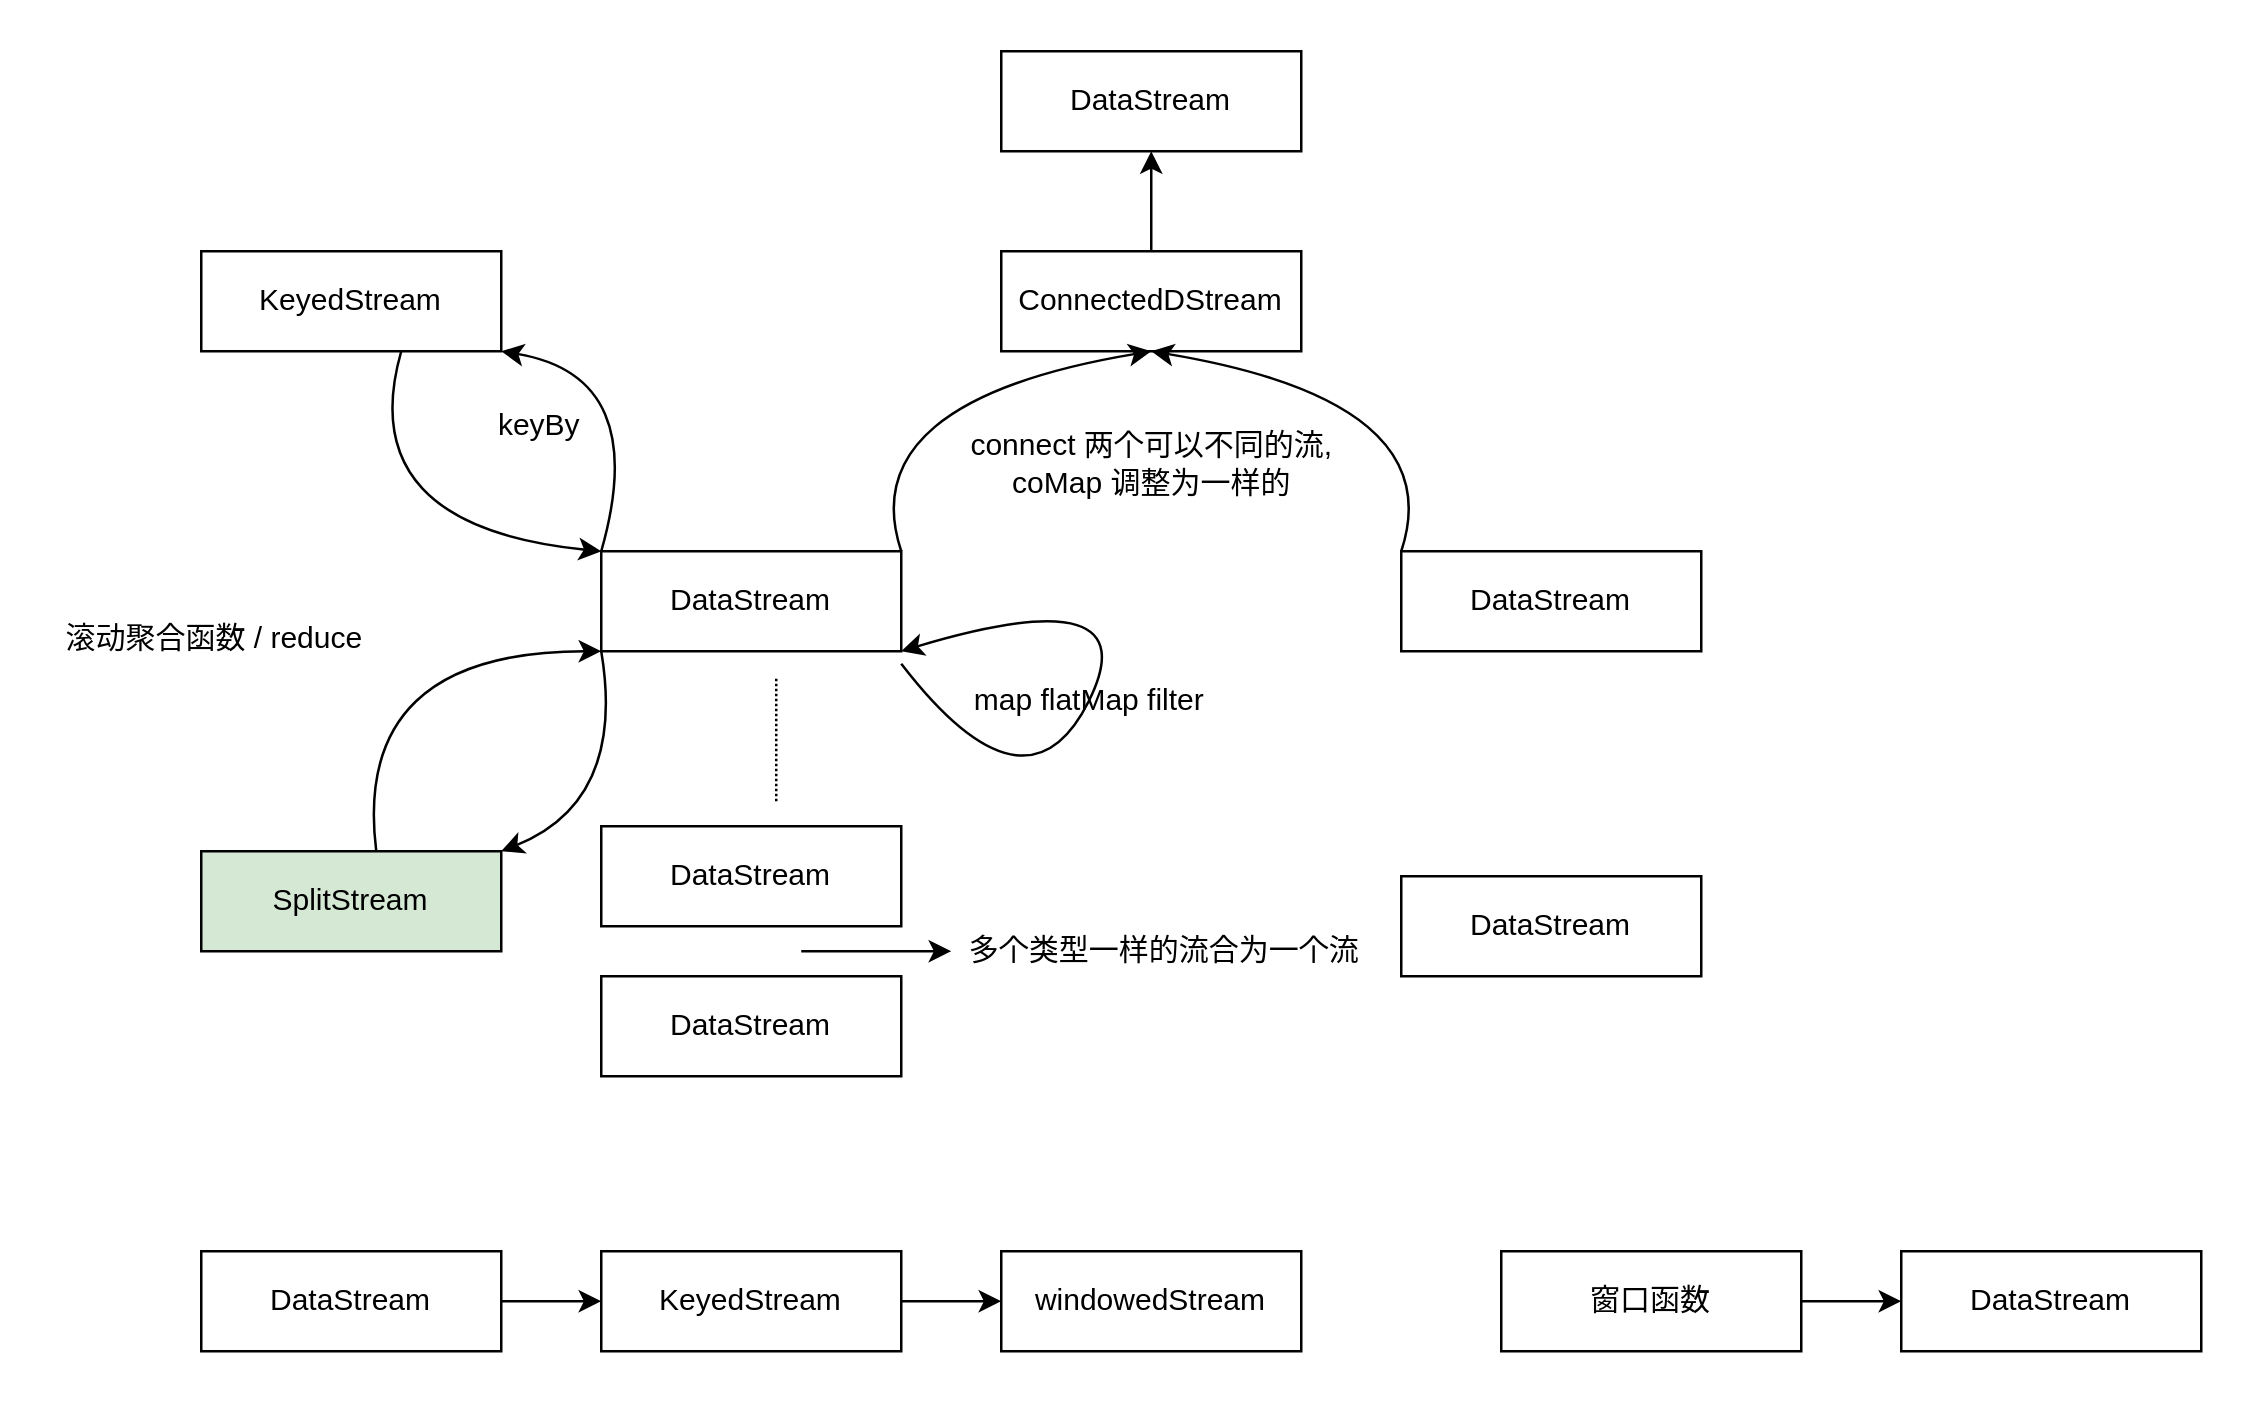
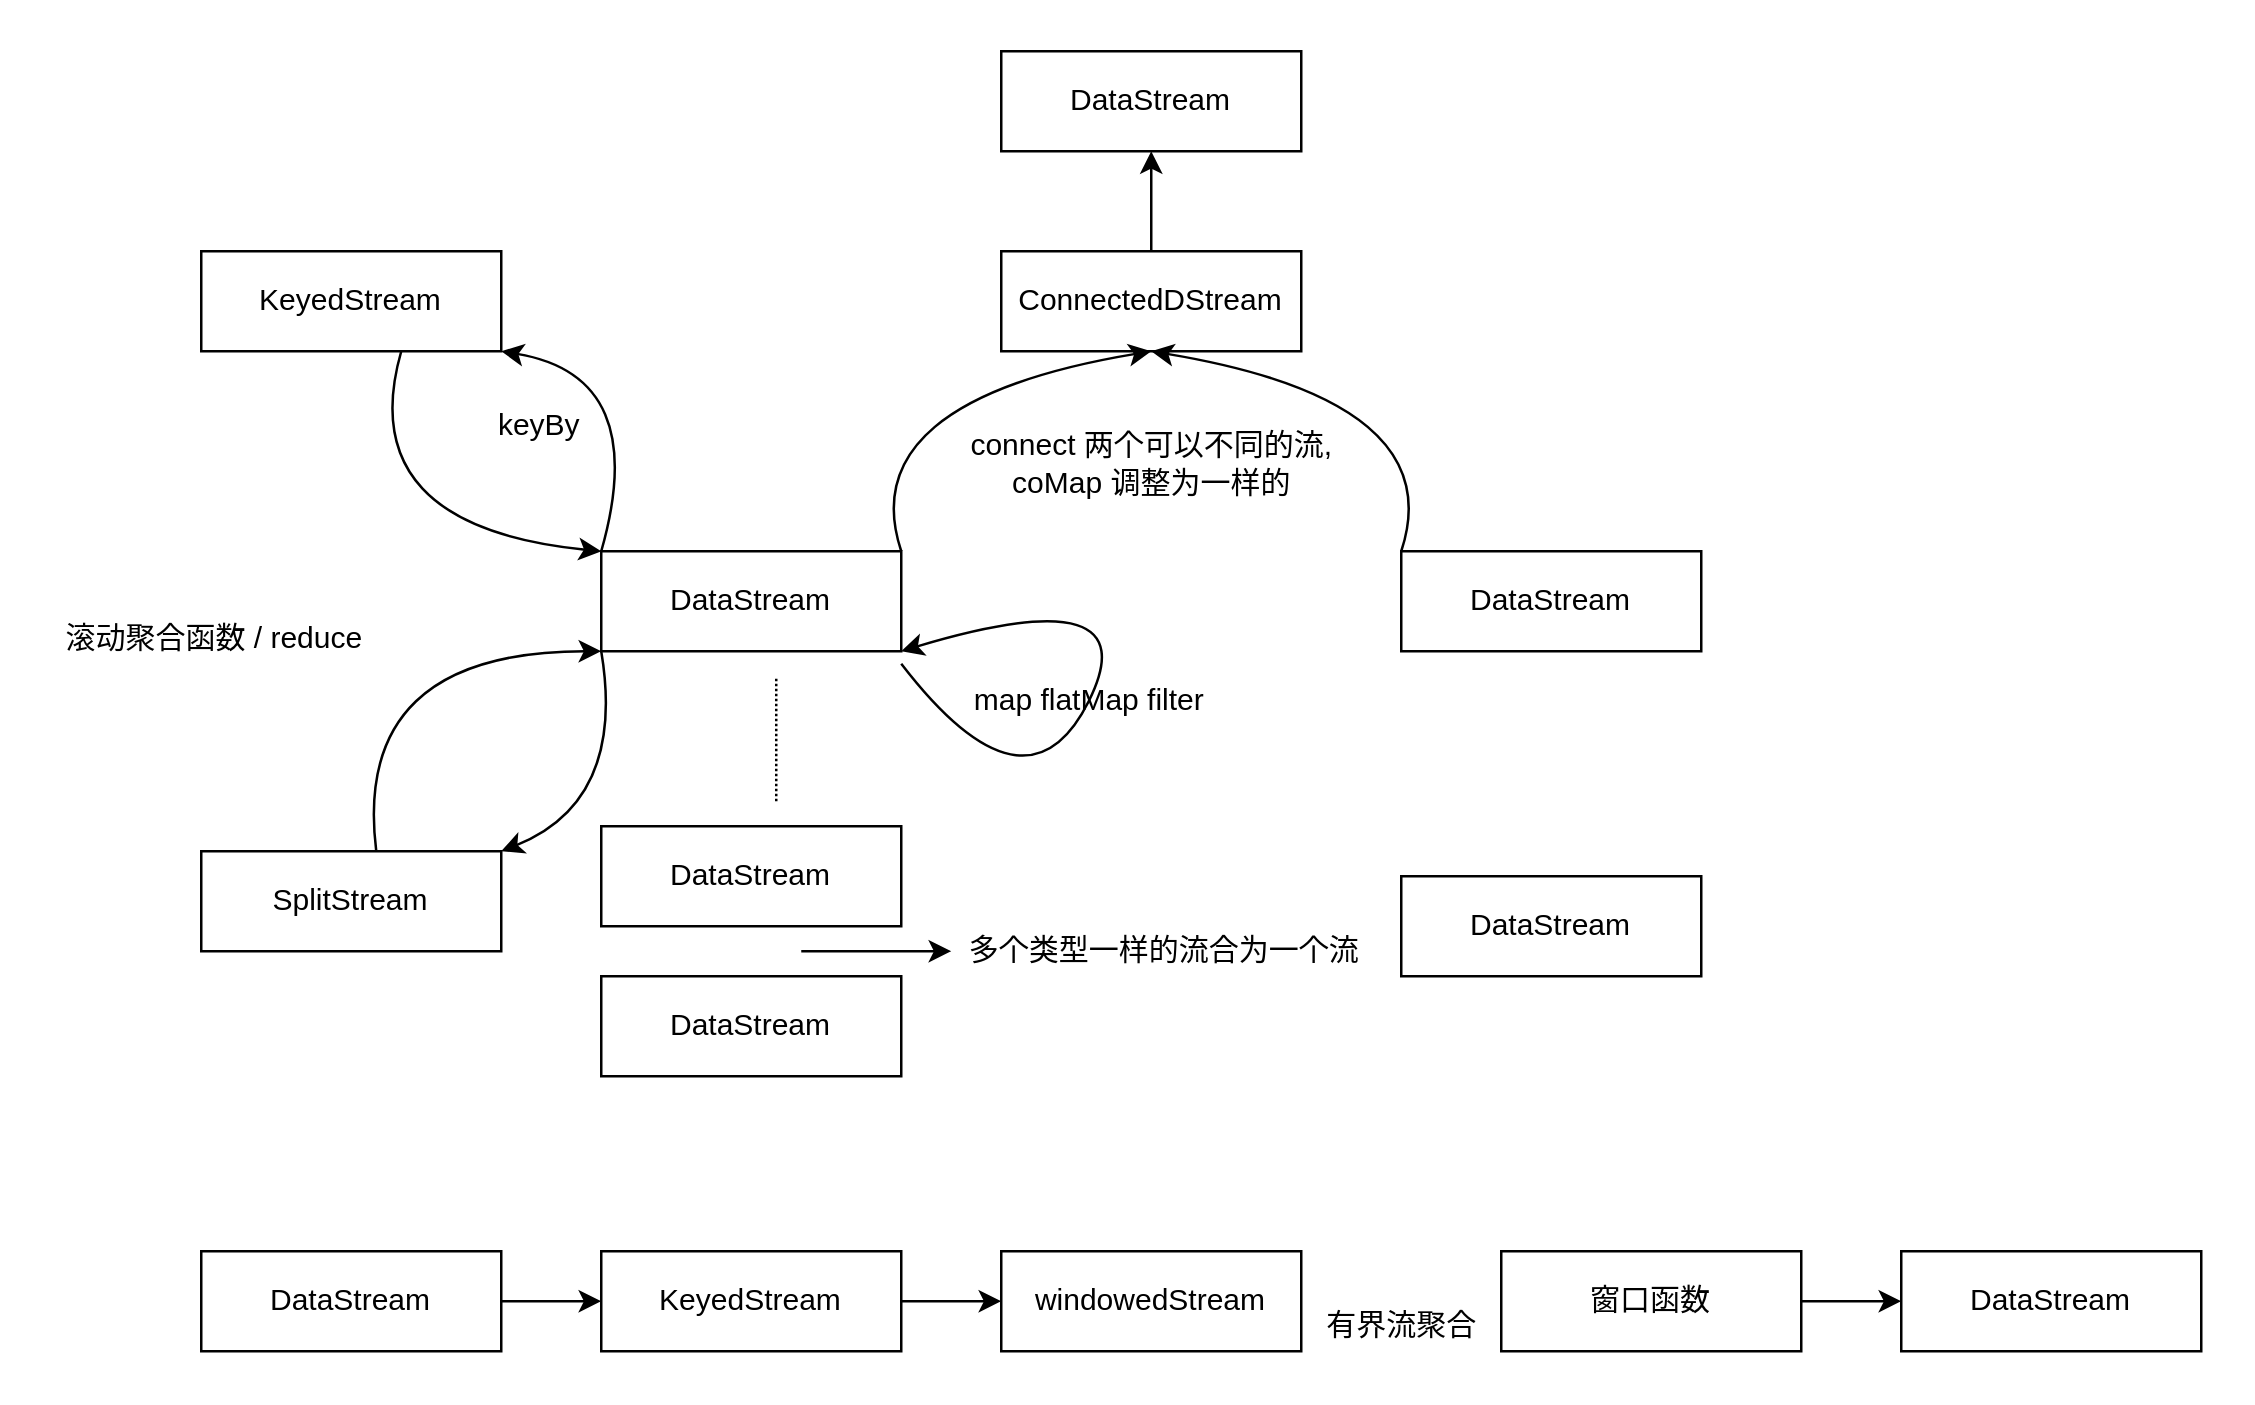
- <mxCell id="6" value="SplitStream" style="rounded=0;whiteSpace=wrap;html=1;fillColor=#d5e8d4;" parent="1" vertex="1"><mxGeometry x="80" y="340" width="120" height="40" as="geometry" /></mxCell>
+ <mxCell id="6" value="SplitStream" style="rounded=0;whiteSpace=wrap;html=1;" parent="1" vertex="1"><mxGeometry x="80" y="340" width="120" height="40" as="geometry" /></mxCell>
+ <mxCell id="33" value="有界流聚合" style="text;html=1;align=center;verticalAlign=middle;resizable=0;points=[];autosize=1;" parent="1" vertex="1"><mxGeometry x="520" y="520" width="80" height="20" as="geometry" /></mxCell>
